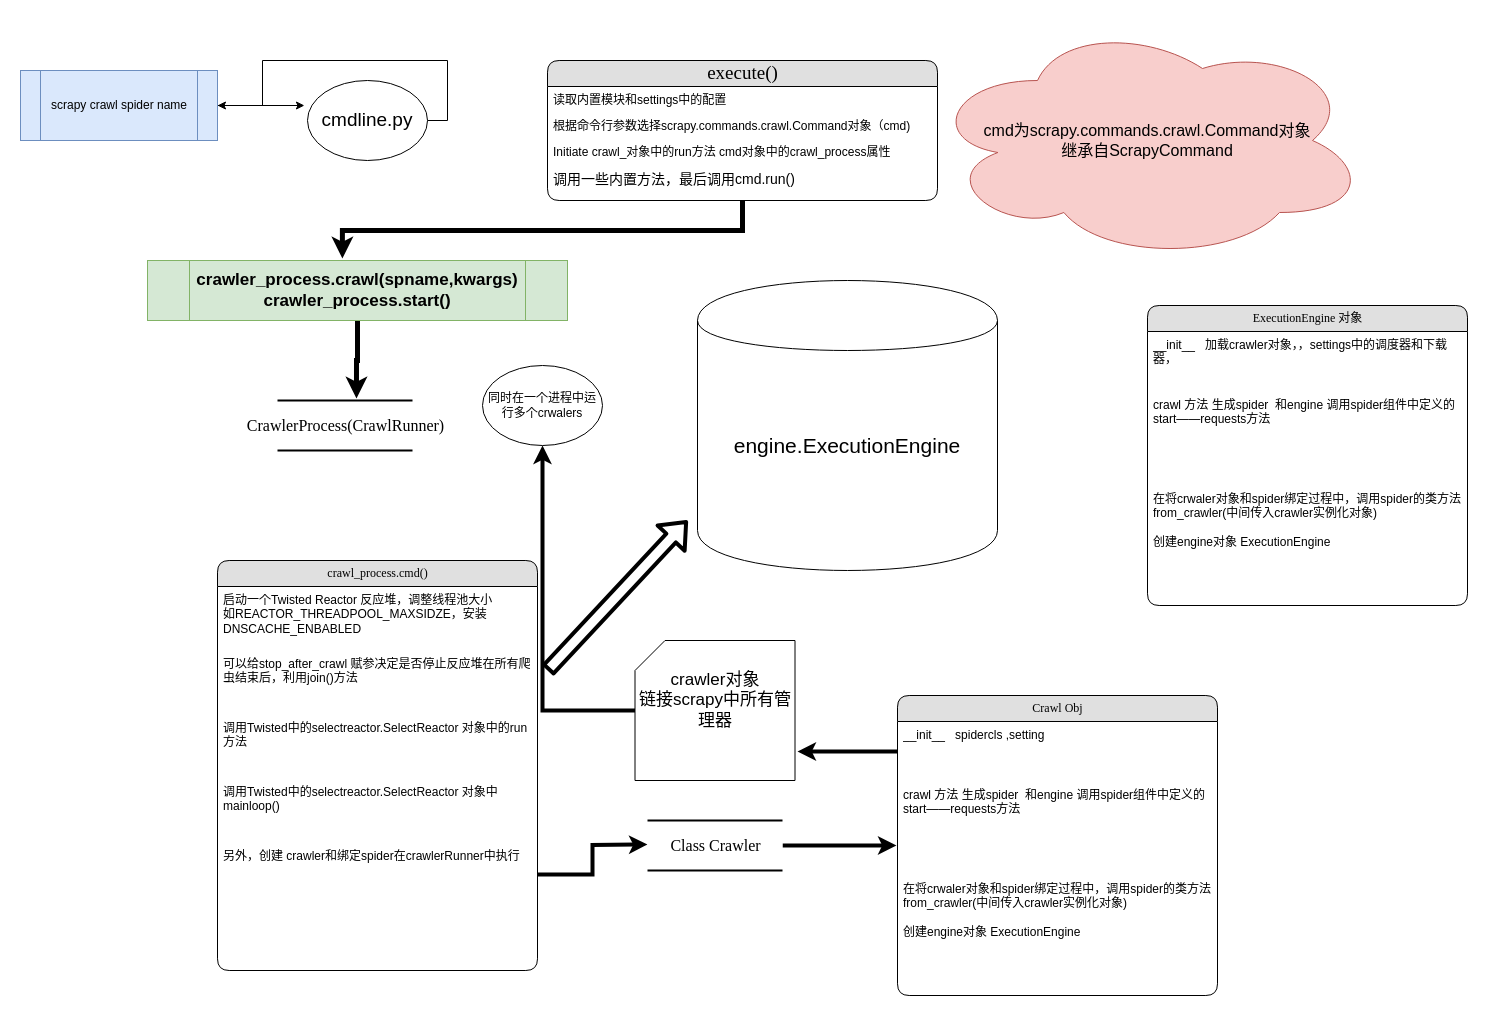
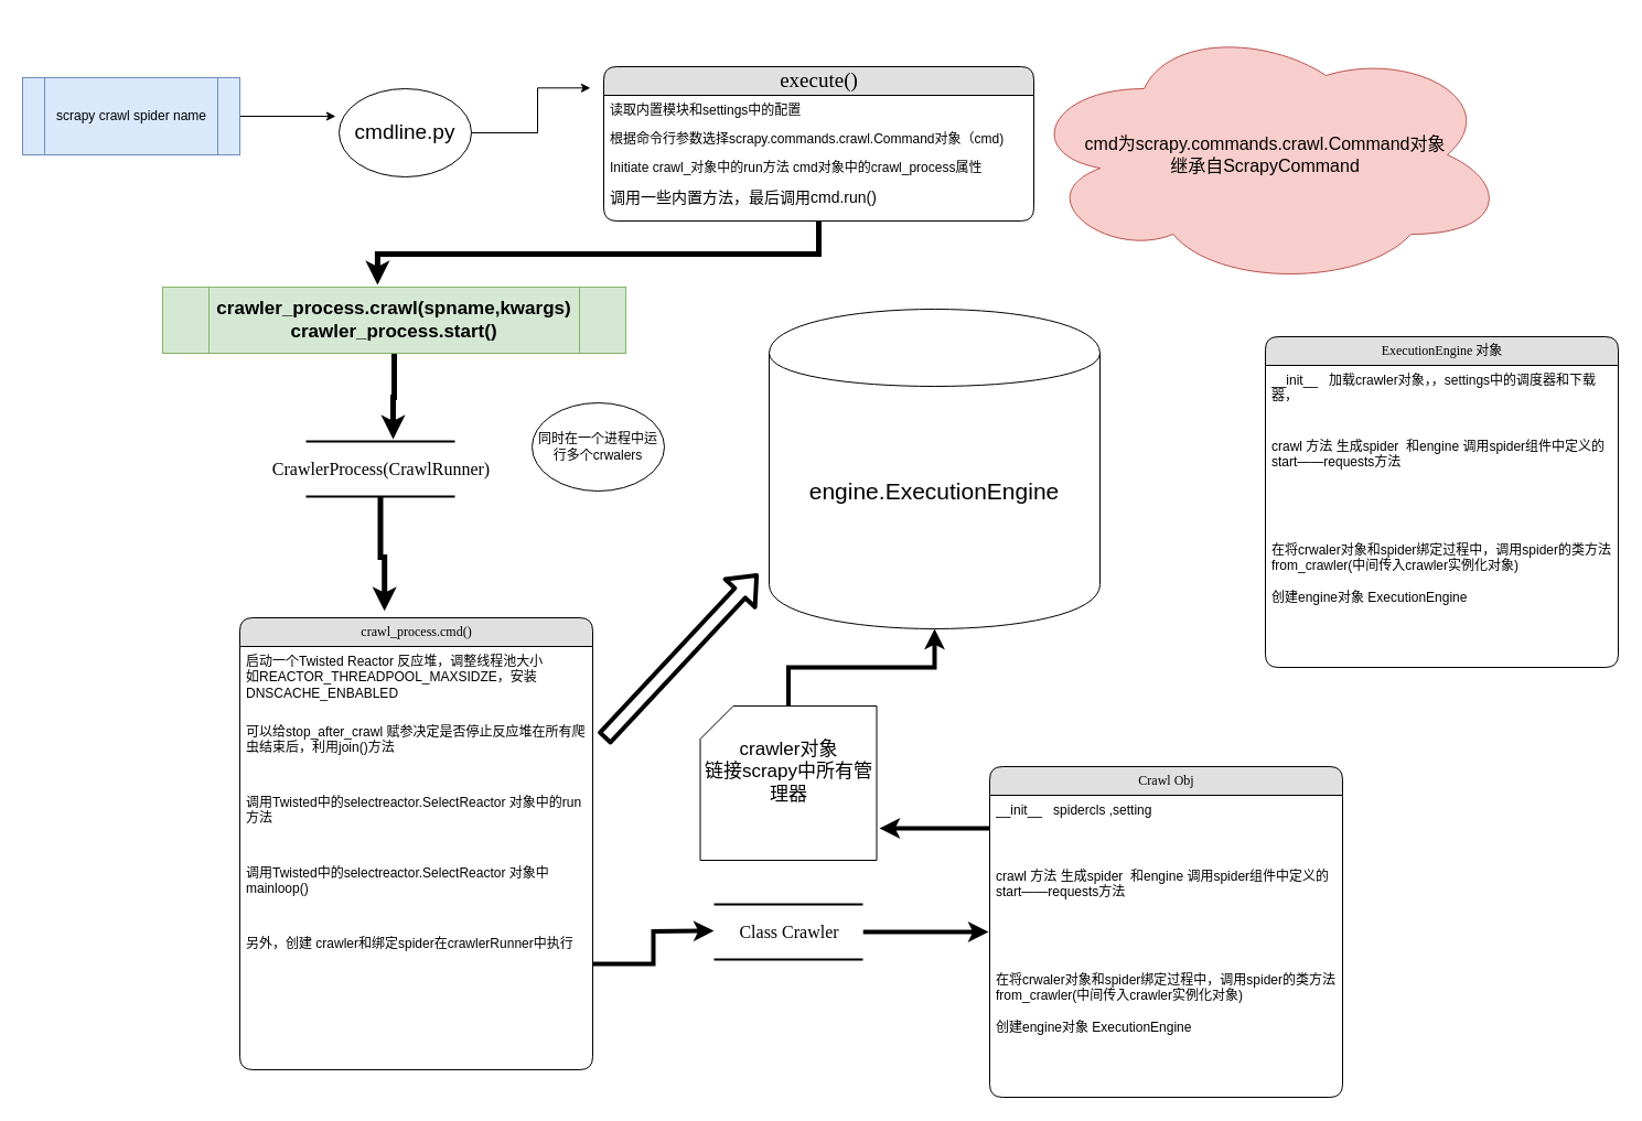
- <mxCell id="17" style="edgeStyle=orthogonalEdgeStyle;rounded=0;orthogonalLoop=1;jettySize=auto;html=1;exitX=1;exitY=0.5;exitDx=0;exitDy=0;" edge="1" parent="1" source="20" target="19"><mxGeometry relative="1" as="geometry"><mxPoint x="377" y="70" as="targetPoint" /><mxPoint x="477" y="115" as="sourcePoint" /></mxGeometry></mxCell>
+ <mxCell id="17" style="edgeStyle=orthogonalEdgeStyle;rounded=0;orthogonalLoop=1;jettySize=auto;html=1;entryX=-0.031;entryY=0.138;entryDx=0;entryDy=0;entryPerimeter=0;exitX=1;exitY=0.5;exitDx=0;exitDy=0;" edge="1" parent="1" source="20" target="5"><mxGeometry relative="1" as="geometry"><mxPoint x="377" y="70" as="targetPoint" /><mxPoint x="477" y="115" as="sourcePoint" /></mxGeometry></mxCell>
+ <mxCell id="2" style="edgeStyle=orthogonalEdgeStyle;rounded=0;orthogonalLoop=1;jettySize=auto;html=1;entryX=0.41;entryY=-0.015;entryDx=0;entryDy=0;entryPerimeter=0;strokeWidth=5;" edge="1" parent="1" source="3" target="10"><mxGeometry relative="1" as="geometry" /></mxCell>
- <mxCell id="34" style="edgeStyle=orthogonalEdgeStyle;rounded=0;orthogonalLoop=1;jettySize=auto;html=1;strokeWidth=4;" edge="1" parent="1" source="35" target="24"><mxGeometry relative="1" as="geometry" /></mxCell>
+ <mxCell id="34" style="edgeStyle=orthogonalEdgeStyle;rounded=0;orthogonalLoop=1;jettySize=auto;html=1;strokeWidth=4;" edge="1" parent="1" source="35" target="26"><mxGeometry relative="1" as="geometry" /></mxCell>
